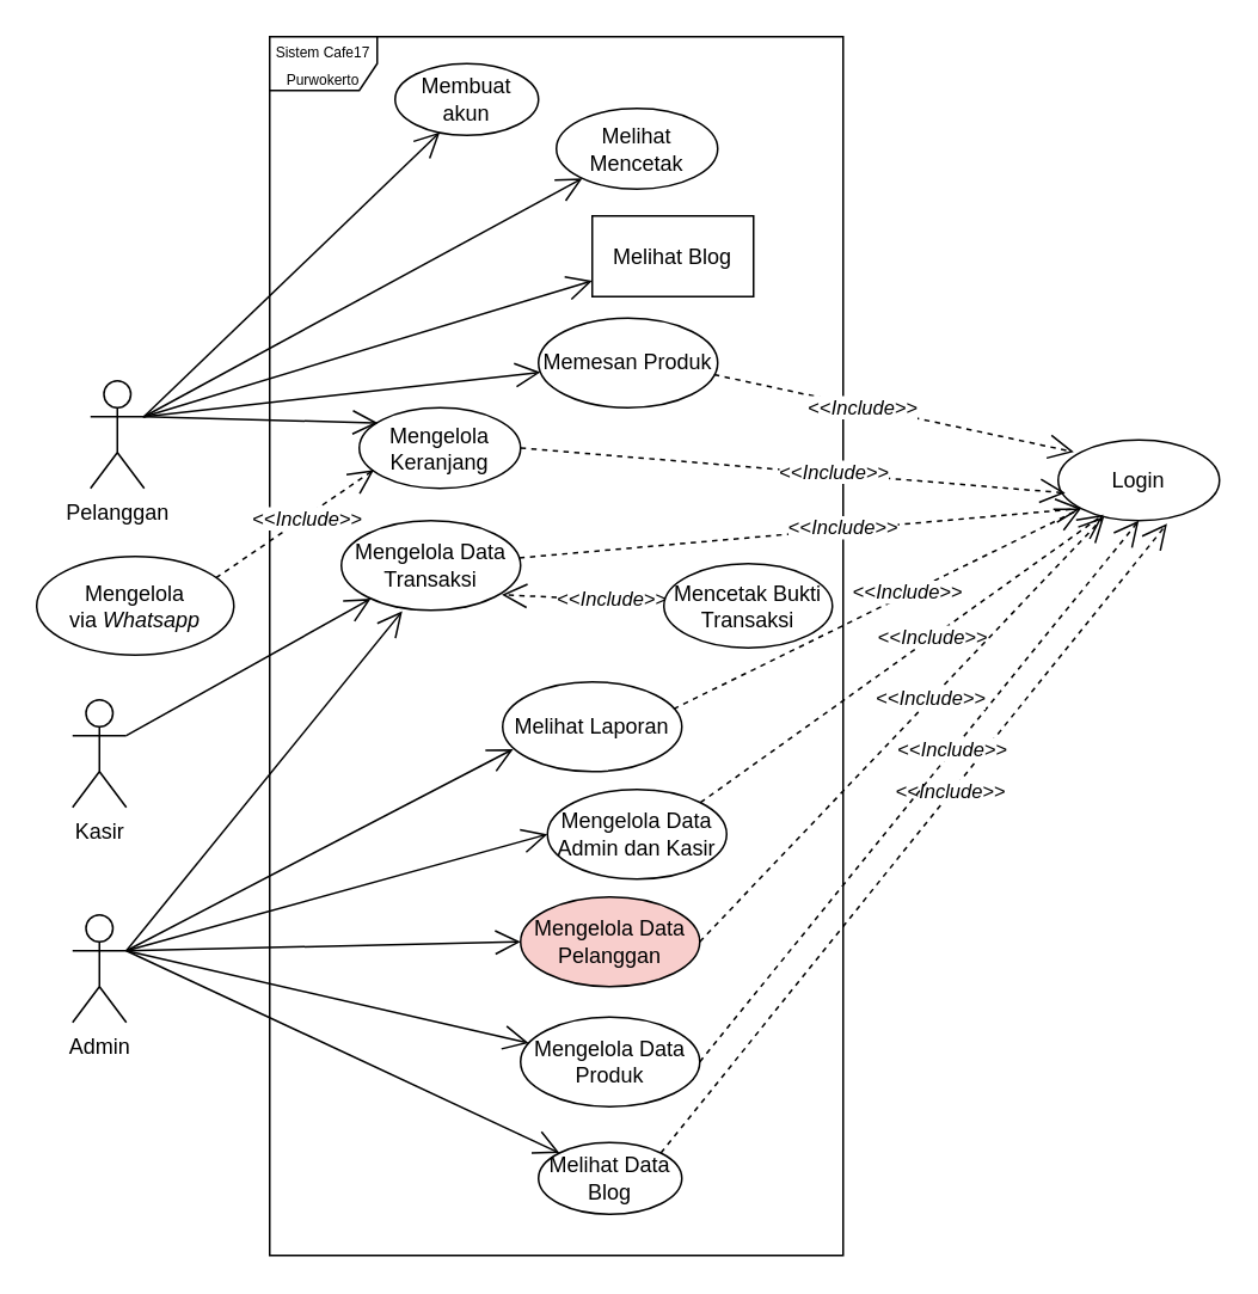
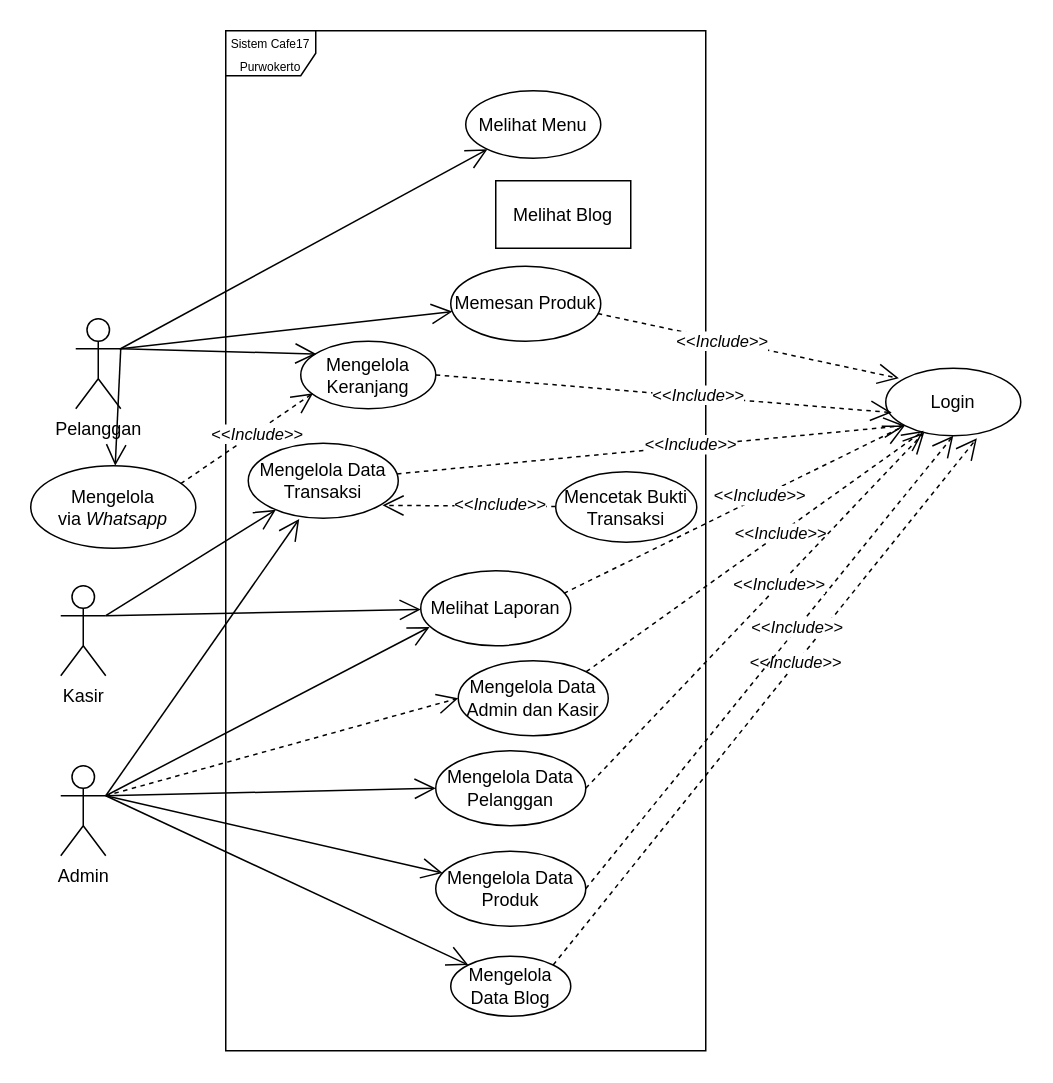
- <mxCell id="18" value="Membuat akun" style="ellipse;whiteSpace=wrap;html=1;" parent="1" vertex="1"><mxGeometry x="220" y="35" width="80" height="40" as="geometry" /></mxCell>
- <mxCell id="9" value="Melihat Mencetak" style="ellipse;whiteSpace=wrap;html=1;" parent="1" vertex="1"><mxGeometry x="310" y="60" width="90" height="45" as="geometry" /></mxCell>
+ <mxCell id="9" value="Melihat Menu" style="ellipse;whiteSpace=wrap;html=1;" parent="1" vertex="1"><mxGeometry x="310" y="60" width="90" height="45" as="geometry" /></mxCell>
- <mxCell id="19" value="" style="endArrow=open;endSize=12;html=1;rounded=0;strokeColor=default;entryX=0.312;entryY=0.958;entryDx=0;entryDy=0;entryPerimeter=0;exitX=0.993;exitY=0.334;exitDx=0;exitDy=0;exitPerimeter=0;" parent="1" source="5" target="18" edge="1"><mxGeometry width="160" relative="1" as="geometry"><mxPoint x="80" y="230" as="sourcePoint" /><mxPoint x="337.315" y="135.44" as="targetPoint" /></mxGeometry></mxCell>
- <mxCell id="11" value="" style="endArrow=open;endSize=12;html=1;rounded=0;strokeColor=default;exitX=1;exitY=0.333;exitDx=0;exitDy=0;exitPerimeter=0;" parent="1" source="5" target="6" edge="1"><mxGeometry width="160" relative="1" as="geometry"><mxPoint x="89.25" y="242.34" as="sourcePoint" /><mxPoint x="210.177" y="205.174" as="targetPoint" /></mxGeometry></mxCell>
+ <mxCell id="11" value="" style="endArrow=open;endSize=12;html=1;rounded=0;strokeColor=default;exitX=1;exitY=0.333;exitDx=0;exitDy=0;exitPerimeter=0;" parent="1" source="5" target="20" edge="1"><mxGeometry width="160" relative="1" as="geometry"><mxPoint x="89.25" y="242.34" as="sourcePoint" /><mxPoint x="210.177" y="205.174" as="targetPoint" /></mxGeometry></mxCell>
- <mxCell id="23" value="Mengelola Data Transaksi" style="ellipse;whiteSpace=wrap;html=1;" parent="1" vertex="1"><mxGeometry x="190" y="290" width="100" height="50" as="geometry" /></mxCell>
+ <mxCell id="23" value="Mengelola Data Transaksi" style="ellipse;whiteSpace=wrap;html=1;" parent="1" vertex="1"><mxGeometry x="165" y="295" width="100" height="50" as="geometry" /></mxCell>
+ <mxCell id="42" value="" style="endArrow=open;endSize=12;html=1;rounded=0;strokeColor=default;exitX=1;exitY=0.333;exitDx=0;exitDy=0;exitPerimeter=0;" parent="1" source="4" target="28" edge="1"><mxGeometry width="160" relative="1" as="geometry"><mxPoint x="80" y="420" as="sourcePoint" /><mxPoint x="216.664" y="343.633" as="targetPoint" /></mxGeometry></mxCell>
- <mxCell id="38" value="" style="endArrow=open;endSize=12;html=1;rounded=0;strokeColor=default;exitX=1;exitY=0.333;exitDx=0;exitDy=0;exitPerimeter=0;entryX=0;entryY=0.5;entryDx=0;entryDy=0;" parent="1" source="32" target="34" edge="1"><mxGeometry width="160" relative="1" as="geometry"><mxPoint x="80" y="540" as="sourcePoint" /><mxPoint x="245.9" y="442.45" as="targetPoint" /></mxGeometry></mxCell>
+ <mxCell id="38" value="" style="endArrow=open;endSize=12;html=1;rounded=0;strokeColor=default;exitX=1;exitY=0.333;exitDx=0;exitDy=0;exitPerimeter=0;entryX=0;entryY=0.5;entryDx=0;entryDy=0;dashed=1;" parent="1" source="32" target="34" edge="1"><mxGeometry width="160" relative="1" as="geometry"><mxPoint x="80" y="540" as="sourcePoint" /><mxPoint x="245.9" y="442.45" as="targetPoint" /></mxGeometry></mxCell>
- <mxCell id="49" value="Mengelola Data Pelanggan" style="ellipse;whiteSpace=wrap;html=1;fillColor=#f8cecc;" parent="1" vertex="1"><mxGeometry x="290" y="500" width="100" height="50" as="geometry" /></mxCell>
+ <mxCell id="49" value="Mengelola Data Pelanggan" style="ellipse;whiteSpace=wrap;html=1;" parent="1" vertex="1"><mxGeometry x="290" y="500" width="100" height="50" as="geometry" /></mxCell>
- <mxCell id="33" value="Melihat Data Blog" style="ellipse;whiteSpace=wrap;html=1;" parent="1" vertex="1"><mxGeometry x="300" y="637" width="80" height="40" as="geometry" /></mxCell>
+ <mxCell id="33" value="Mengelola Data Blog" style="ellipse;whiteSpace=wrap;html=1;" parent="1" vertex="1"><mxGeometry x="300" y="637" width="80" height="40" as="geometry" /></mxCell>
